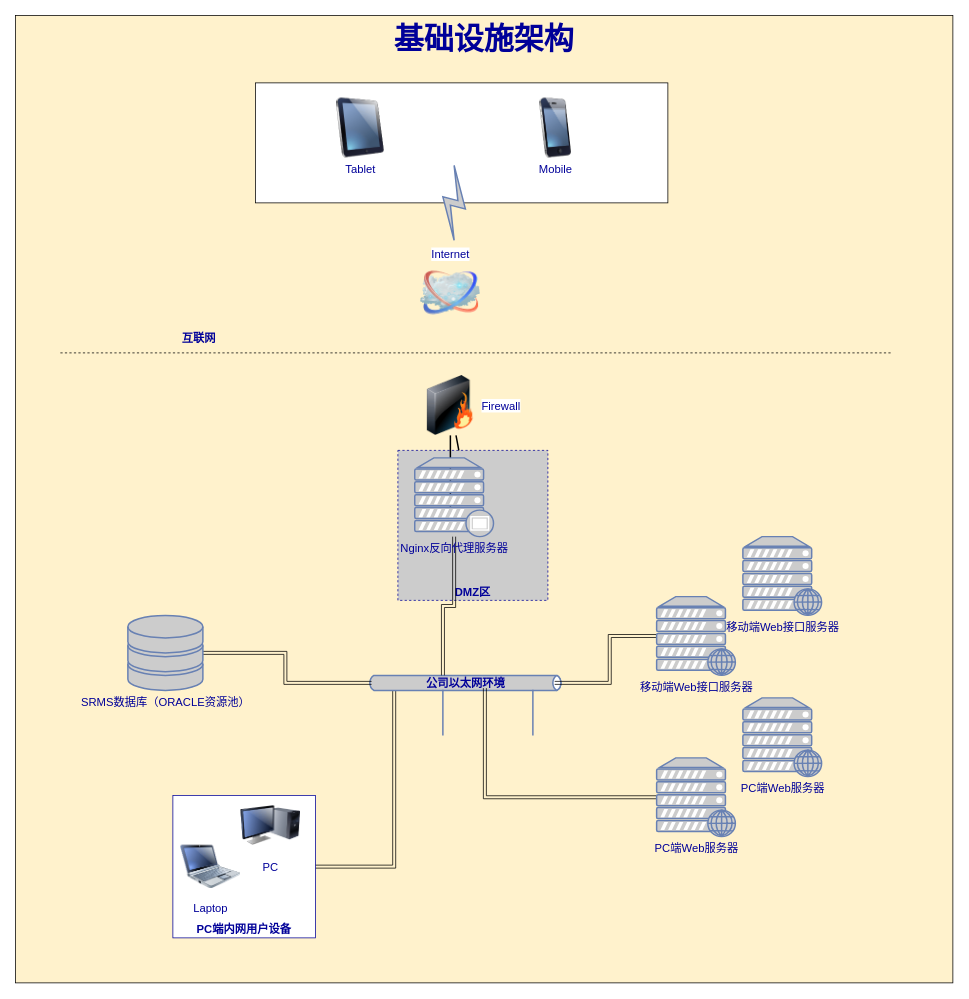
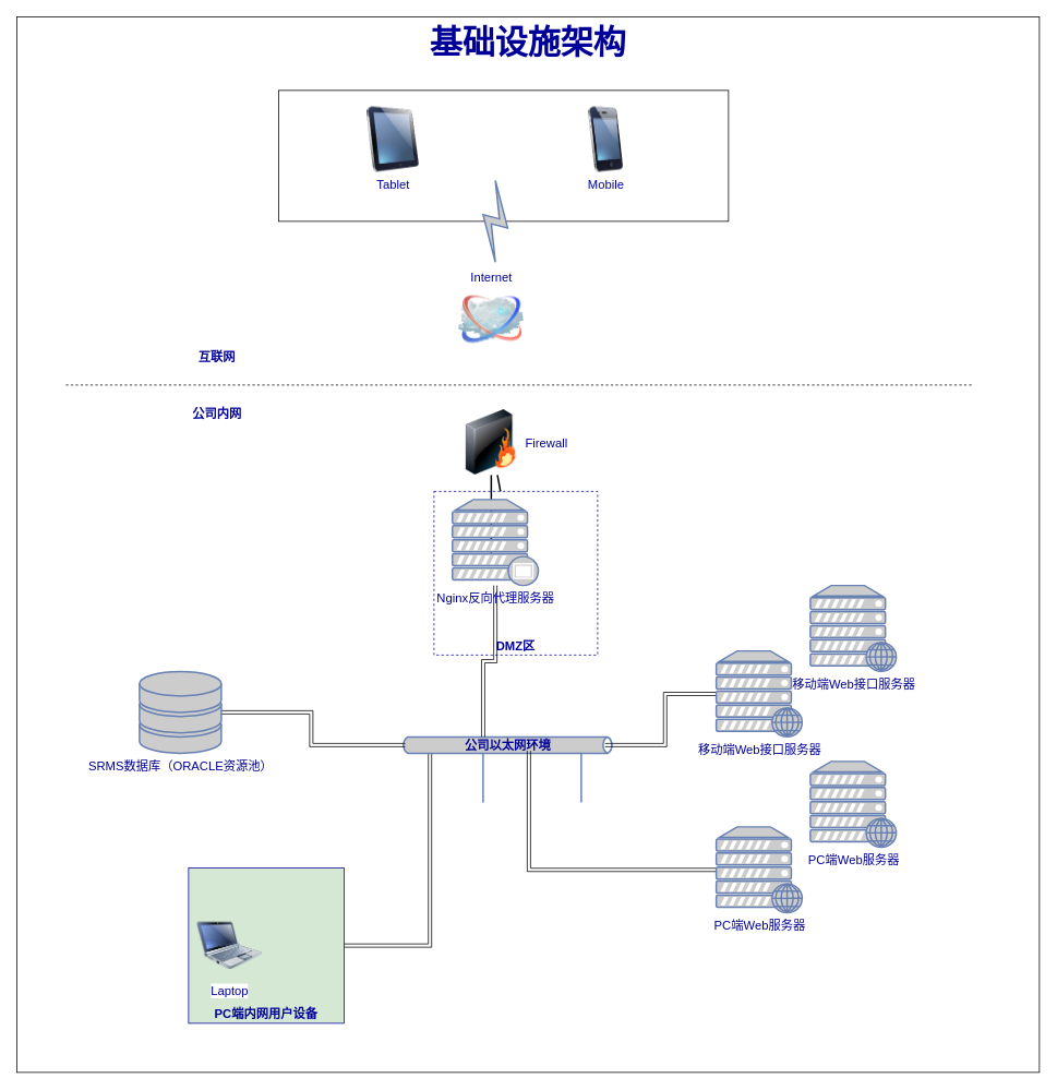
- <mxCell id="2" value="基础设施架构" style="rounded=0;whiteSpace=wrap;html=1;fontSize=40;verticalAlign=top;fontColor=#000099;fontStyle=1;fillColor=#fff2cc;" vertex="1" parent="1"><mxGeometry x="20" y="20" width="1250" height="1290" as="geometry" /></mxCell>
+ <mxCell id="2" value="基础设施架构" style="rounded=0;whiteSpace=wrap;html=1;fontSize=40;verticalAlign=top;fontColor=#000099;fontStyle=1" vertex="1" parent="1"><mxGeometry x="20" y="20" width="1250" height="1290" as="geometry" /></mxCell>
- <mxCell id="17" value="互联网" style="text;html=1;strokeColor=none;fillColor=none;align=center;verticalAlign=middle;whiteSpace=wrap;rounded=0;fontSize=15;fontColor=#000099;fontStyle=1" vertex="1" parent="1"><mxGeometry x="220" y="435" width="90" height="30" as="geometry" /></mxCell>
+ <mxCell id="17" value="互联网" style="text;html=1;strokeColor=none;fillColor=none;align=center;verticalAlign=middle;whiteSpace=wrap;rounded=0;fontSize=15;fontColor=#000099;fontStyle=1" vertex="1" parent="1"><mxGeometry x="220" y="420" width="90" height="30" as="geometry" /></mxCell>
+ <mxCell id="18" value="公司内网" style="text;html=1;strokeColor=none;fillColor=none;align=center;verticalAlign=middle;whiteSpace=wrap;rounded=0;fontSize=15;fontColor=#000099;fontStyle=1" vertex="1" parent="1"><mxGeometry x="220" y="490" width="90" height="30" as="geometry" /></mxCell>
- <mxCell id="5" value="DMZ区" style="whiteSpace=wrap;html=1;aspect=fixed;dashed=1;strokeColor=#000099;verticalAlign=bottom;fontStyle=1;fontColor=#000099;fontSize=15;fillColor=#cccccc;" vertex="1" parent="1"><mxGeometry x="530" y="600" width="200" height="200" as="geometry" /></mxCell>
+ <mxCell id="5" value="DMZ区" style="whiteSpace=wrap;html=1;aspect=fixed;dashed=1;strokeColor=#000099;verticalAlign=bottom;fontStyle=1;fontColor=#000099;fontSize=15;" vertex="1" parent="1"><mxGeometry x="530" y="600" width="200" height="200" as="geometry" /></mxCell>
- <mxCell id="12" value="PC" style="image;html=1;labelBackgroundColor=#ffffff;image=img/lib/clip_art/computers/Monitor_Tower_128x128.png;rounded=1;shadow=0;comic=0;strokeWidth=2;fontSize=15;fontColor=#000099;" parent="1" vertex="1"><mxGeometry x="320" y="1060" width="80" height="80" as="geometry" /></mxCell>
- <mxCell id="4" value="PC端内网用户设备" style="whiteSpace=wrap;html=1;aspect=fixed;strokeColor=#000099;verticalAlign=bottom;fontStyle=1;fontColor=#000099;fontSize=15;" vertex="1" parent="1"><mxGeometry x="230" y="1060" width="190" height="190" as="geometry" /></mxCell>
+ <mxCell id="4" value="PC端内网用户设备" style="whiteSpace=wrap;html=1;aspect=fixed;strokeColor=#000099;verticalAlign=bottom;fontStyle=1;fontColor=#000099;fontSize=15;fillColor=#d5e8d4;" vertex="1" parent="1"><mxGeometry x="230" y="1060" width="190" height="190" as="geometry" /></mxCell>
